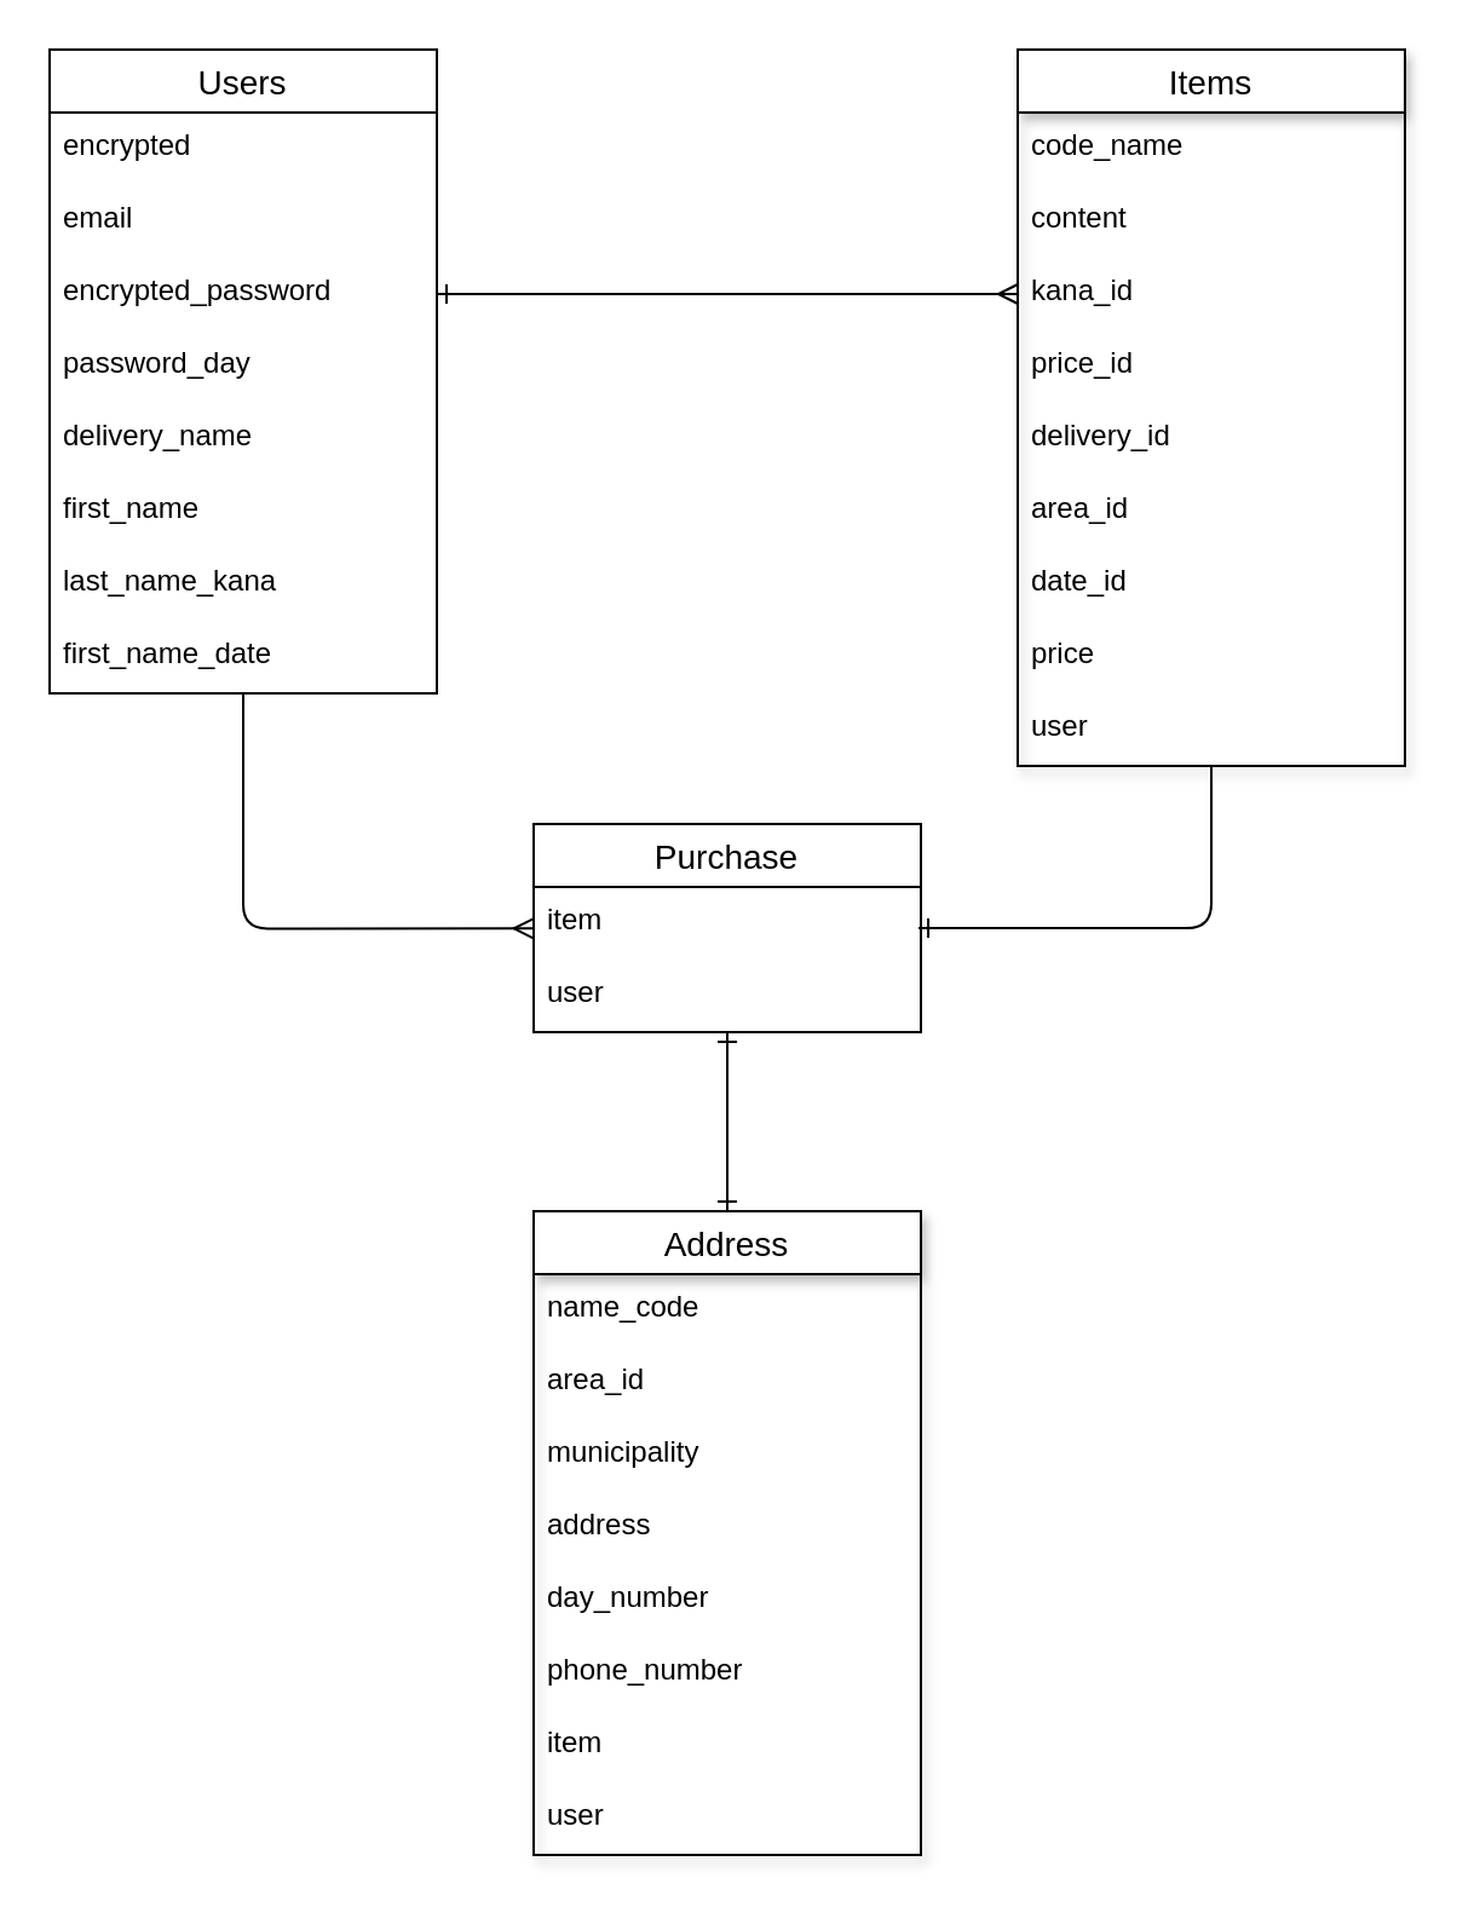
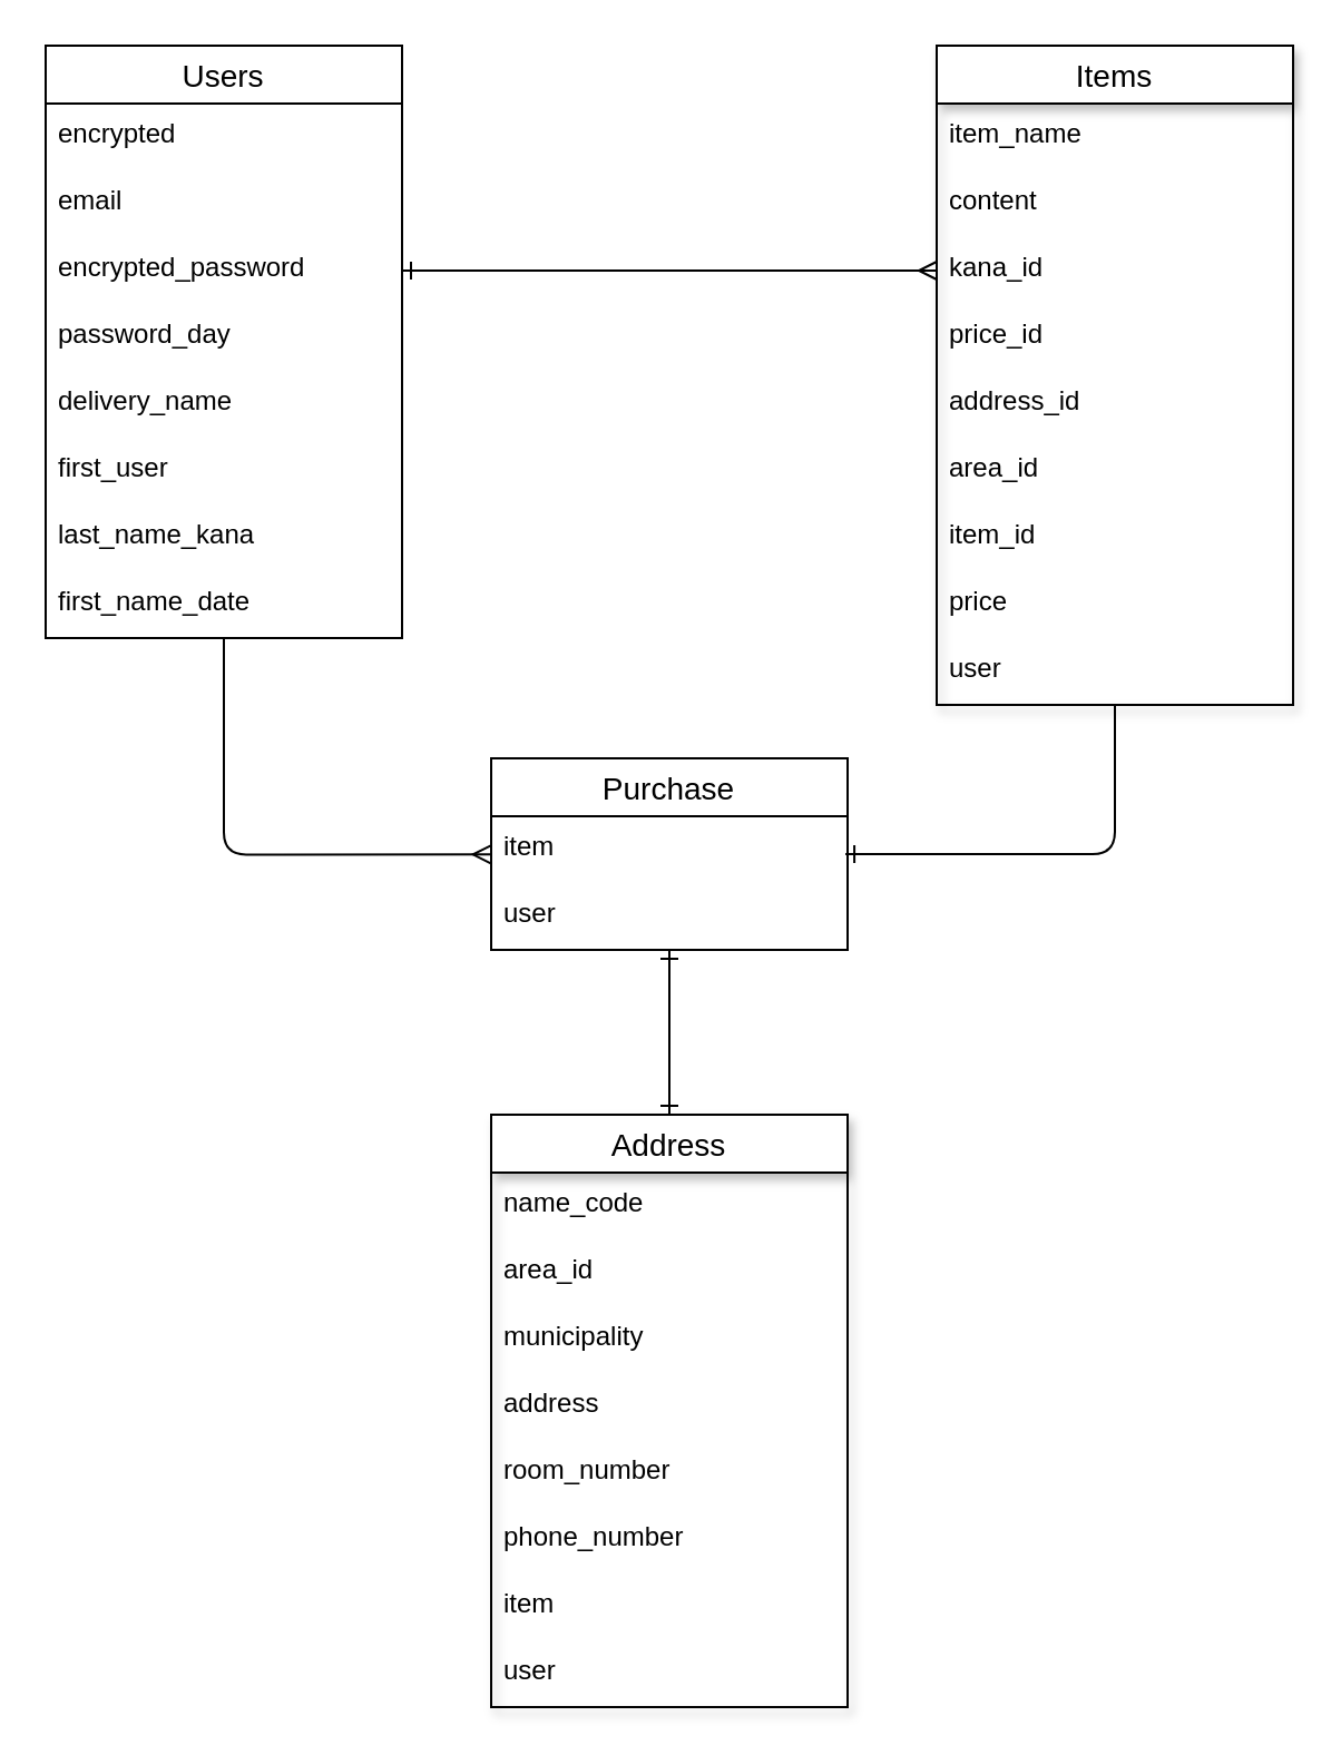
- <mxCell id="24" value="code_name" style="text;strokeColor=none;fillColor=none;spacingLeft=4;spacingRight=4;overflow=hidden;rotatable=0;points=[[0,0.5],[1,0.5]];portConstraint=eastwest;fontSize=12;" parent="23" vertex="1"><mxGeometry y="26" width="160" height="30" as="geometry" /></mxCell>
+ <mxCell id="24" value="item_name" style="text;strokeColor=none;fillColor=none;spacingLeft=4;spacingRight=4;overflow=hidden;rotatable=0;points=[[0,0.5],[1,0.5]];portConstraint=eastwest;fontSize=12;" parent="23" vertex="1"><mxGeometry y="26" width="160" height="30" as="geometry" /></mxCell>
- <mxCell id="28" value="delivery_id" style="text;strokeColor=none;fillColor=none;spacingLeft=4;spacingRight=4;overflow=hidden;rotatable=0;points=[[0,0.5],[1,0.5]];portConstraint=eastwest;fontSize=12;rounded=0;shadow=1;" parent="23" vertex="1"><mxGeometry y="146" width="160" height="30" as="geometry" /></mxCell>
+ <mxCell id="28" value="address_id" style="text;strokeColor=none;fillColor=none;spacingLeft=4;spacingRight=4;overflow=hidden;rotatable=0;points=[[0,0.5],[1,0.5]];portConstraint=eastwest;fontSize=12;rounded=0;shadow=1;" parent="23" vertex="1"><mxGeometry y="146" width="160" height="30" as="geometry" /></mxCell>
- <mxCell id="9" value="first_name" style="text;strokeColor=none;fillColor=none;spacingLeft=4;spacingRight=4;overflow=hidden;rotatable=0;points=[[0,0.5],[1,0.5]];portConstraint=eastwest;fontSize=12;rounded=0;shadow=1;" parent="3" vertex="1"><mxGeometry y="176" width="160" height="30" as="geometry" /></mxCell>
+ <mxCell id="9" value="first_user" style="text;strokeColor=none;fillColor=none;spacingLeft=4;spacingRight=4;overflow=hidden;rotatable=0;points=[[0,0.5],[1,0.5]];portConstraint=eastwest;fontSize=12;rounded=0;shadow=1;" parent="3" vertex="1"><mxGeometry y="176" width="160" height="30" as="geometry" /></mxCell>
- <mxCell id="30" value="date_id" style="text;strokeColor=none;fillColor=none;spacingLeft=4;spacingRight=4;overflow=hidden;rotatable=0;points=[[0,0.5],[1,0.5]];portConstraint=eastwest;fontSize=12;rounded=0;shadow=1;" parent="23" vertex="1"><mxGeometry y="206" width="160" height="30" as="geometry" /></mxCell>
+ <mxCell id="30" value="item_id" style="text;strokeColor=none;fillColor=none;spacingLeft=4;spacingRight=4;overflow=hidden;rotatable=0;points=[[0,0.5],[1,0.5]];portConstraint=eastwest;fontSize=12;rounded=0;shadow=1;" parent="23" vertex="1"><mxGeometry y="206" width="160" height="30" as="geometry" /></mxCell>
- <mxCell id="18" value="day_number" style="text;strokeColor=none;fillColor=none;spacingLeft=4;spacingRight=4;overflow=hidden;rotatable=0;points=[[0,0.5],[1,0.5]];portConstraint=eastwest;fontSize=12;rounded=0;shadow=1;" parent="13" vertex="1"><mxGeometry y="146" width="160" height="30" as="geometry" /></mxCell>
+ <mxCell id="18" value="room_number" style="text;strokeColor=none;fillColor=none;spacingLeft=4;spacingRight=4;overflow=hidden;rotatable=0;points=[[0,0.5],[1,0.5]];portConstraint=eastwest;fontSize=12;rounded=0;shadow=1;" parent="13" vertex="1"><mxGeometry y="146" width="160" height="30" as="geometry" /></mxCell>
